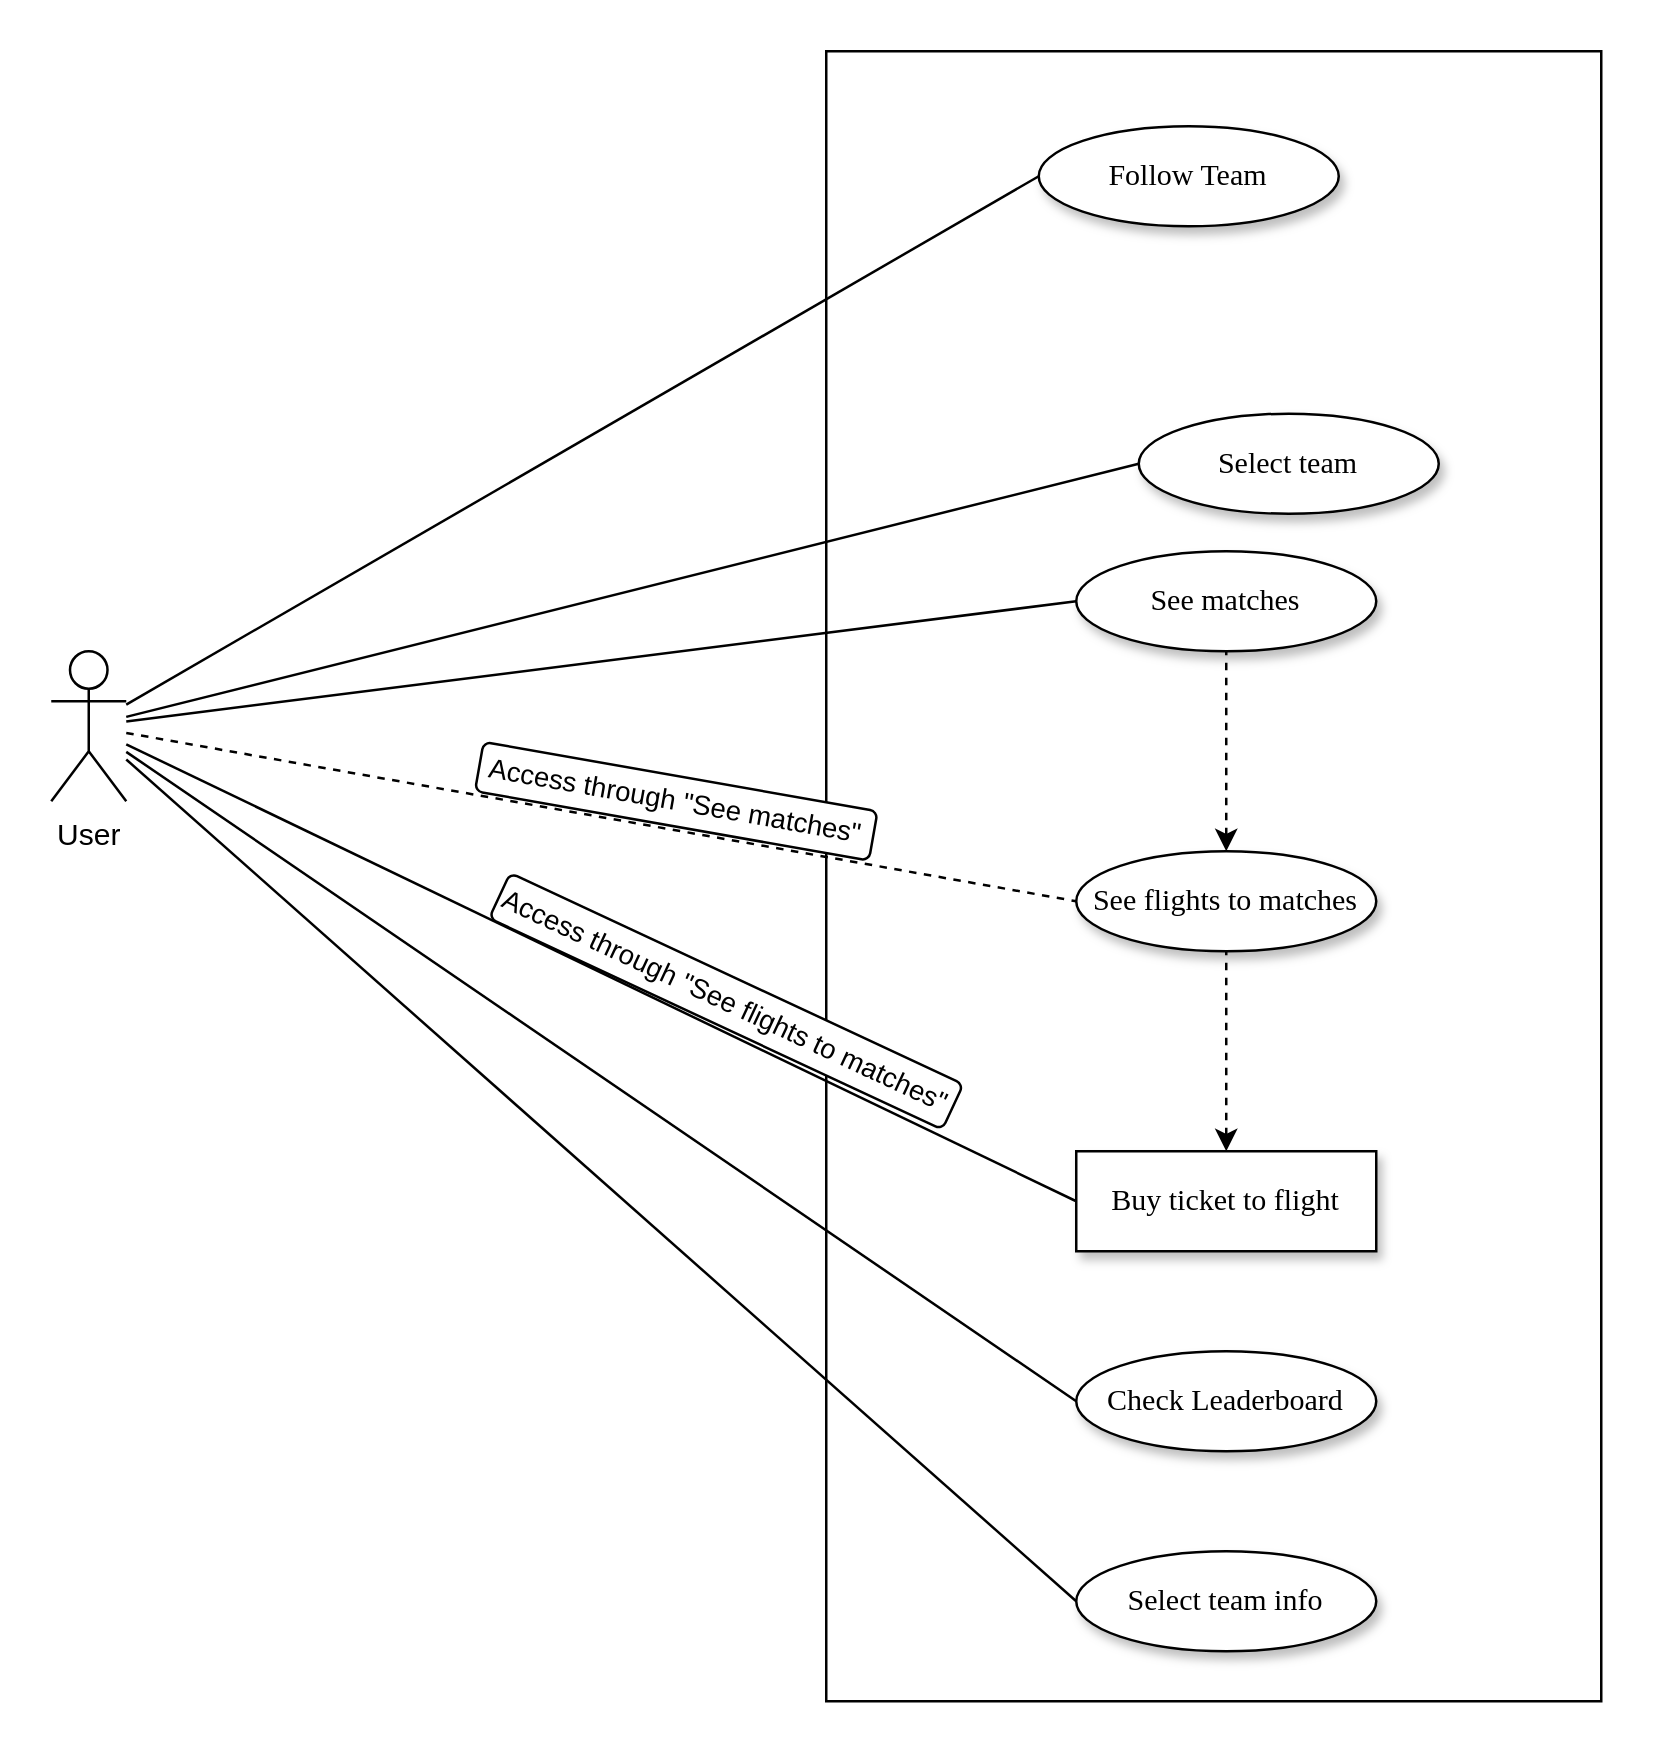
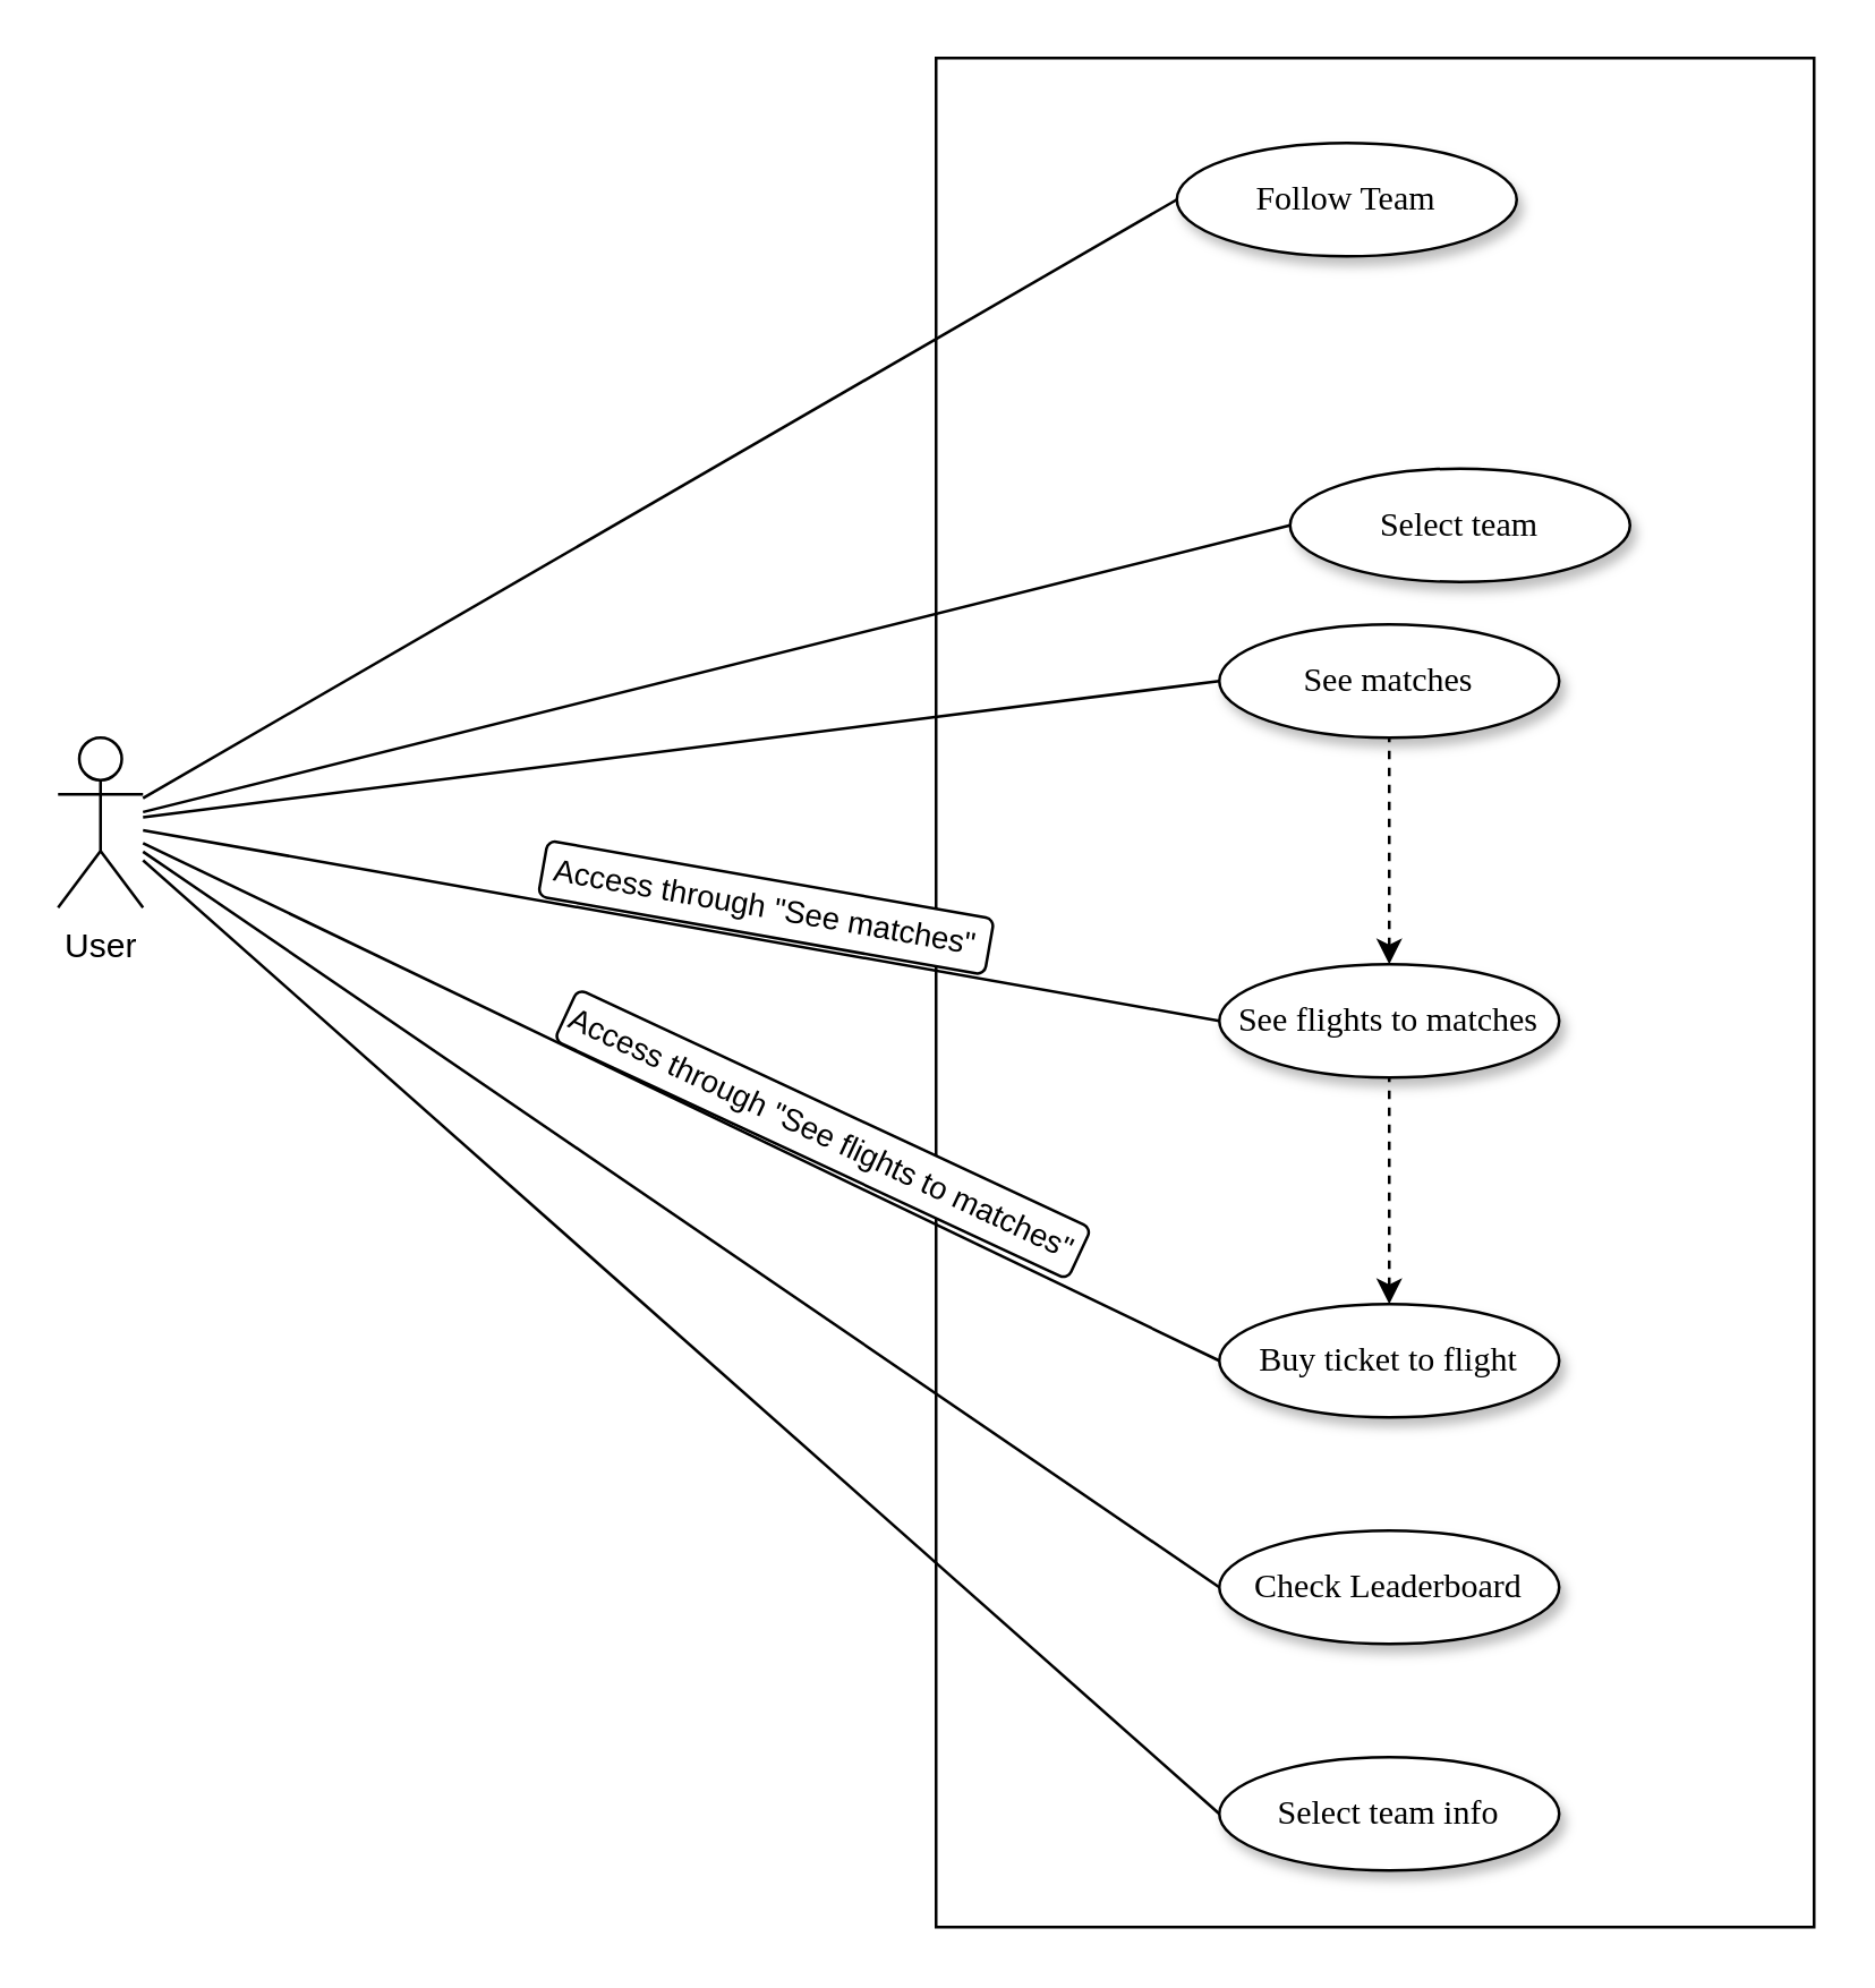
- <mxCell id="5" value="" style="edgeStyle=none;rounded=0;orthogonalLoop=1;jettySize=auto;html=1;endArrow=none;endFill=0;entryX=0;entryY=0.5;entryDx=0;entryDy=0;dashed=1;" parent="1" source="11" target="17" edge="1"><mxGeometry relative="1" as="geometry"><mxPoint x="130" y="290" as="targetPoint" /></mxGeometry></mxCell>
+ <mxCell id="5" value="" style="edgeStyle=none;rounded=0;orthogonalLoop=1;jettySize=auto;html=1;endArrow=none;endFill=0;entryX=0;entryY=0.5;entryDx=0;entryDy=0;" parent="1" source="11" target="17" edge="1"><mxGeometry relative="1" as="geometry"><mxPoint x="130" y="290" as="targetPoint" /></mxGeometry></mxCell>
- <mxCell id="18" value="Buy ticket to flight" style="whiteSpace=wrap;html=1;shadow=1;comic=0;labelBackgroundColor=none;strokeWidth=1;fontFamily=Verdana;fontSize=12;align=center;rounded=0;" parent="1" vertex="1"><mxGeometry x="430" y="460" width="120" height="40" as="geometry" /></mxCell>
+ <mxCell id="18" value="Buy ticket to flight" style="ellipse;whiteSpace=wrap;html=1;rounded=0;shadow=1;comic=0;labelBackgroundColor=none;strokeWidth=1;fontFamily=Verdana;fontSize=12;align=center;" parent="1" vertex="1"><mxGeometry x="430" y="460" width="120" height="40" as="geometry" /></mxCell>
